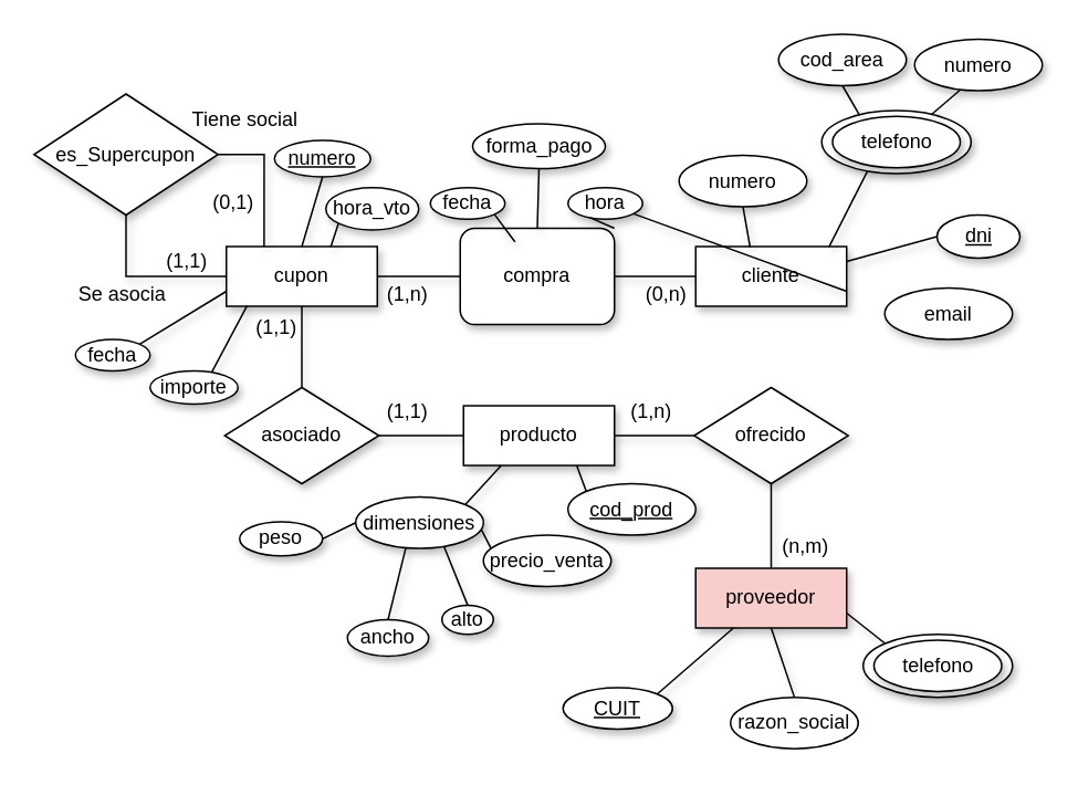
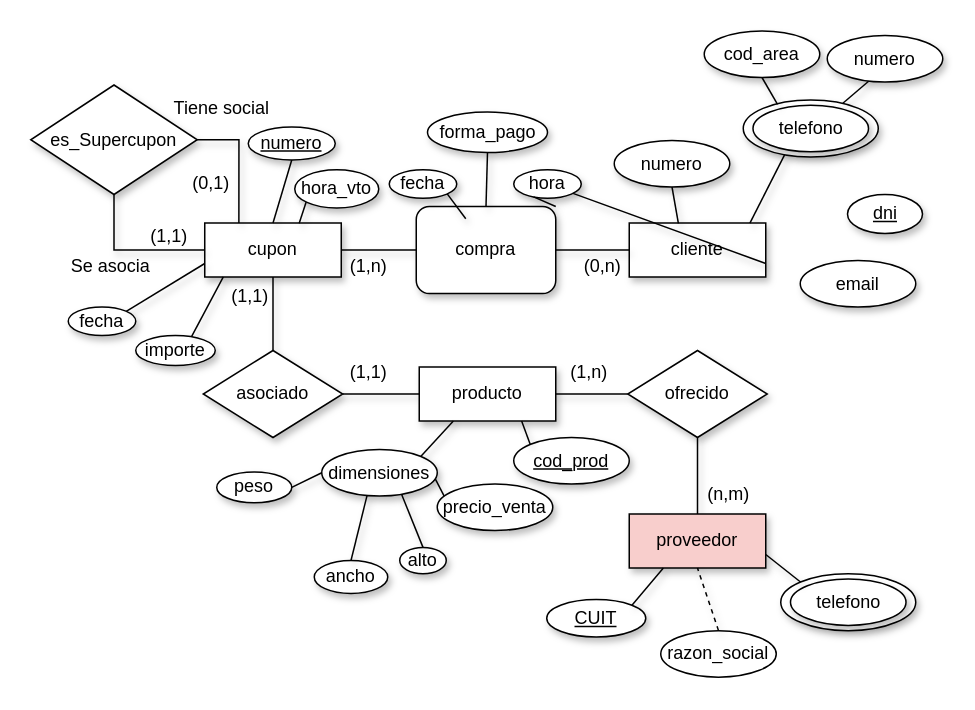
- <mxCell id="66" value="" style="endArrow=none;html=1;rounded=0;exitX=1;exitY=0.25;exitDx=0;exitDy=0;entryX=0;entryY=0.5;entryDx=0;entryDy=0;shadow=1;" edge="1" parent="1" source="4" target="45"><mxGeometry width="50" height="50" relative="1" as="geometry"><mxPoint x="514.5" y="159" as="sourcePoint" /><mxPoint x="564.5" y="109" as="targetPoint" /></mxGeometry></mxCell>
- <mxCell id="75" value="" style="endArrow=none;html=1;rounded=0;exitX=0.5;exitY=0;exitDx=0;exitDy=0;entryX=0.5;entryY=1;entryDx=0;entryDy=0;shadow=1;" edge="1" parent="1" source="29" target="23"><mxGeometry width="50" height="50" relative="1" as="geometry"><mxPoint x="465" y="401" as="sourcePoint" /><mxPoint x="515" y="351" as="targetPoint" /></mxGeometry></mxCell>
+ <mxCell id="75" value="" style="endArrow=none;html=1;rounded=0;exitX=0.5;exitY=0;exitDx=0;exitDy=0;entryX=0.5;entryY=1;entryDx=0;entryDy=0;shadow=1;dashed=1;" edge="1" parent="1" source="29" target="23"><mxGeometry width="50" height="50" relative="1" as="geometry"><mxPoint x="465" y="401" as="sourcePoint" /><mxPoint x="515" y="351" as="targetPoint" /></mxGeometry></mxCell>
- <mxCell id="28" value="&lt;u&gt;CUIT&lt;/u&gt;" style="ellipse;whiteSpace=wrap;html=1;shadow=1;" vertex="1" parent="1"><mxGeometry x="339" y="414" width="66" height="25" as="geometry" /></mxCell>
+ <mxCell id="28" value="&lt;u&gt;CUIT&lt;/u&gt;" style="ellipse;whiteSpace=wrap;html=1;shadow=1;" vertex="1" parent="1"><mxGeometry x="364" y="399" width="66" height="25" as="geometry" /></mxCell>
